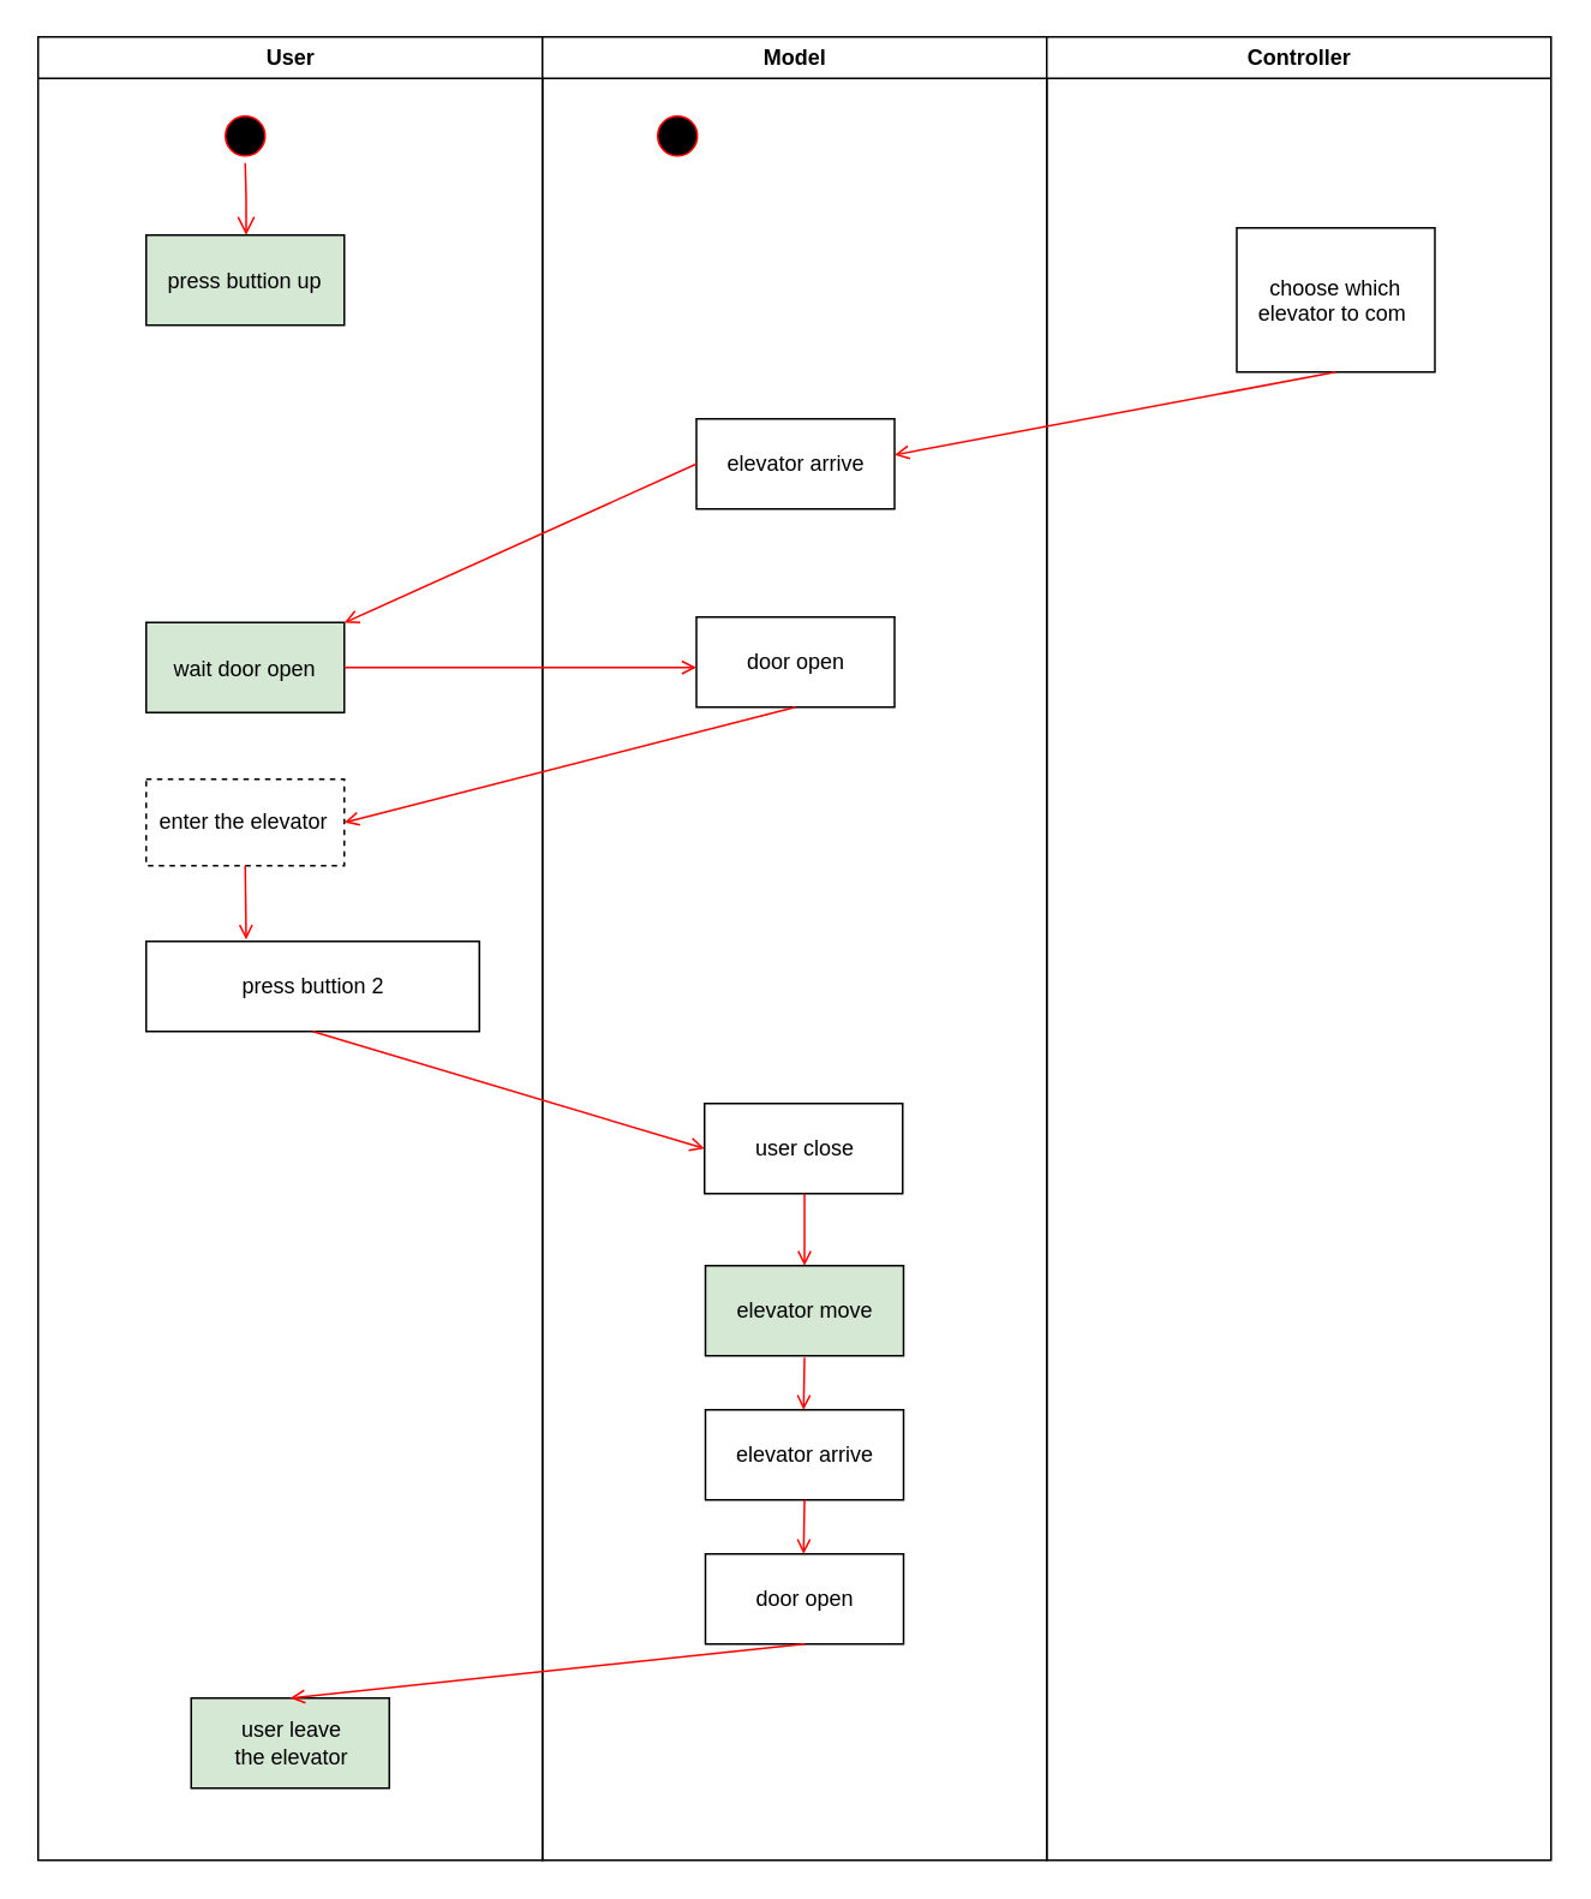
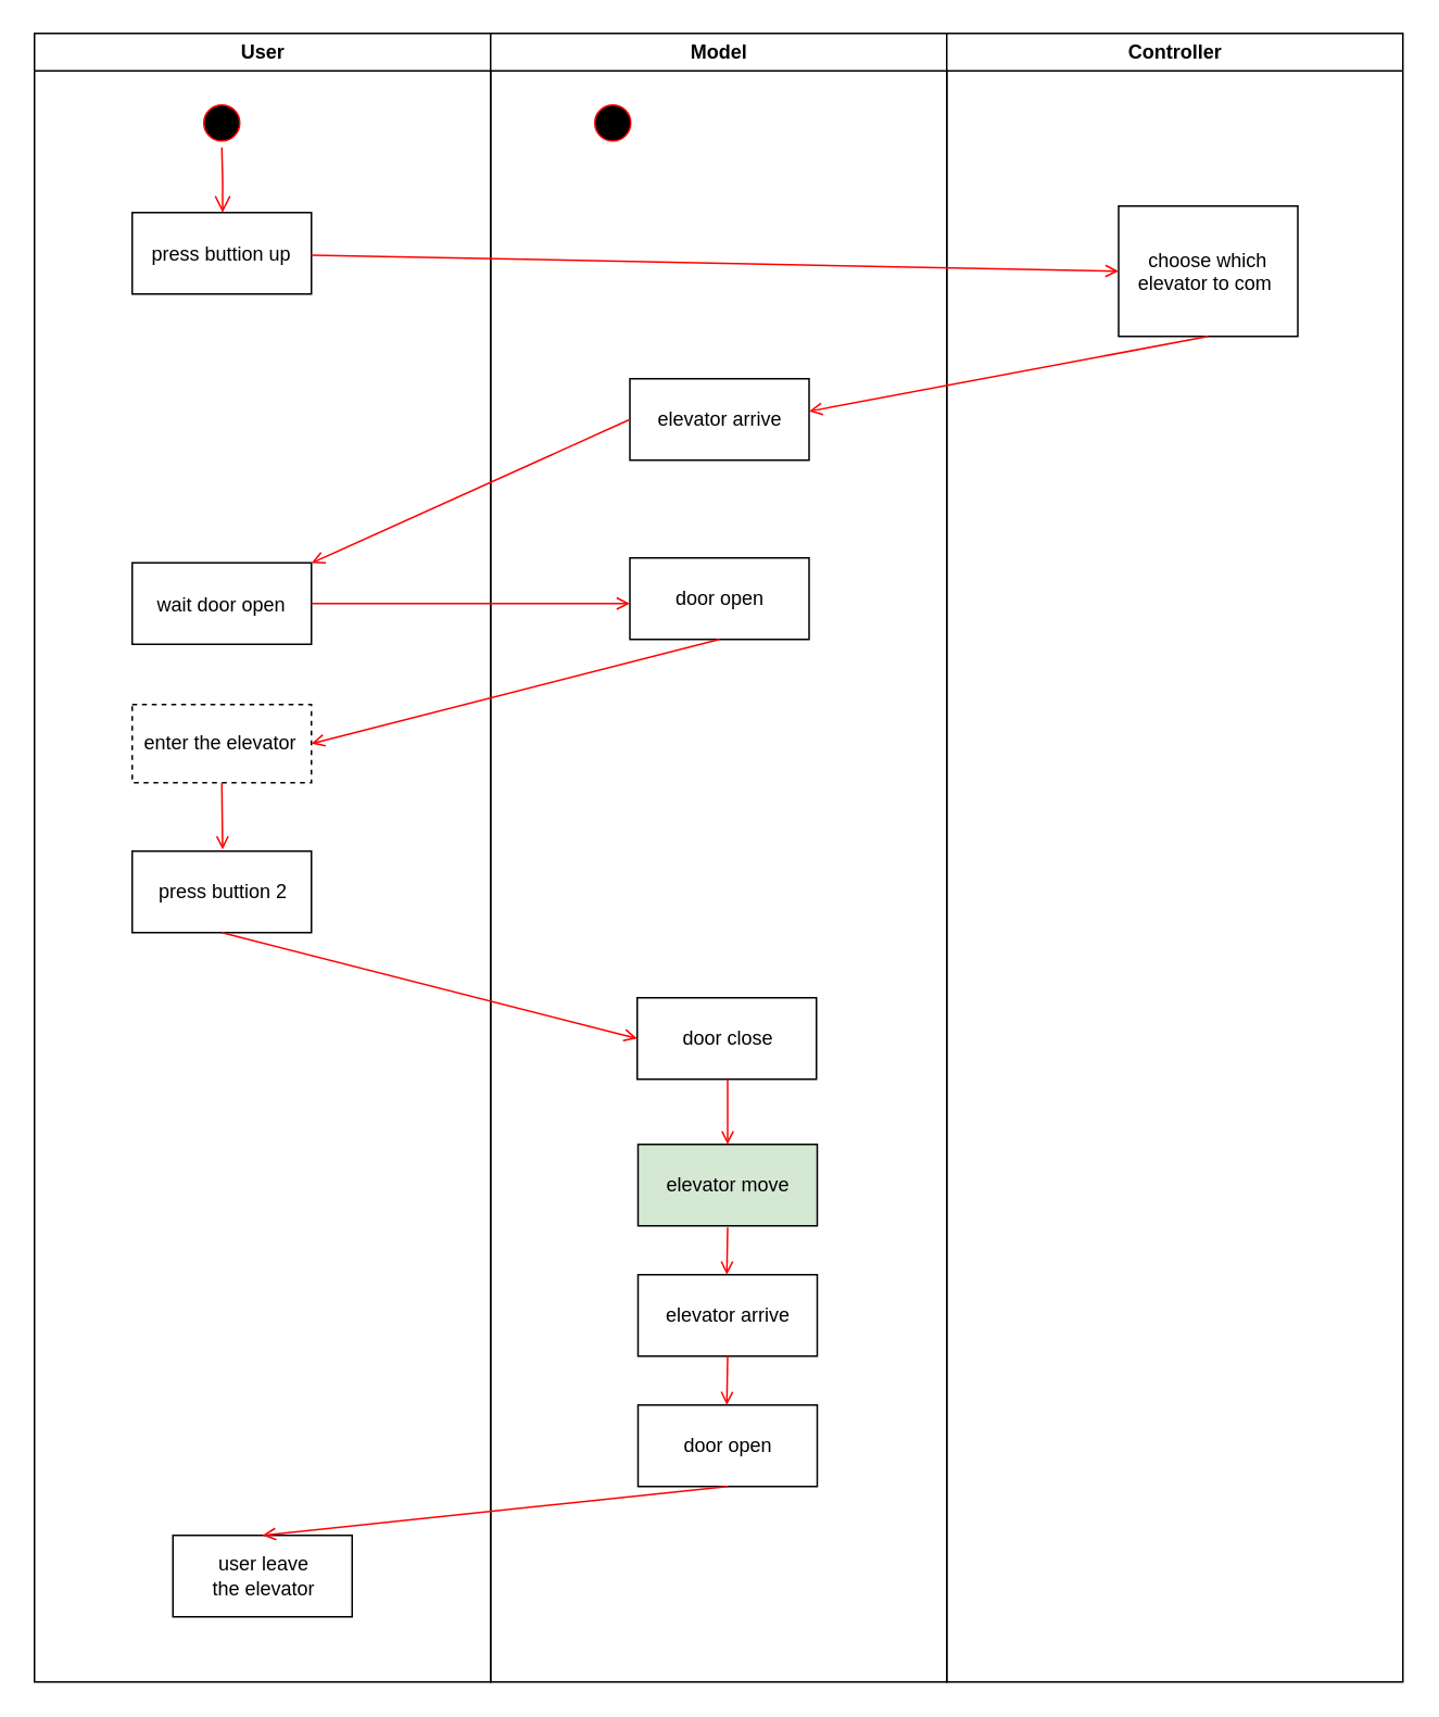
- <mxCell id="5" value="press buttion up" style="fillColor=#d5e8d4;" parent="2" vertex="1"><mxGeometry x="60" y="110" width="110" height="50" as="geometry" /></mxCell>
+ <mxCell id="5" value="press buttion up" style="" parent="2" vertex="1"><mxGeometry x="60" y="110" width="110" height="50" as="geometry" /></mxCell>
+ <mxCell id="25" value="" style="endArrow=open;strokeColor=#FF0000;endFill=1;rounded=0;entryX=0;entryY=0.5;entryDx=0;entryDy=0;" parent="1" source="5" target="23" edge="1"><mxGeometry relative="1" as="geometry"><mxPoint x="135.5" y="240" as="targetPoint" /></mxGeometry></mxCell>
- <mxCell id="6" value="wait door open" style="fillColor=#d5e8d4;" parent="2" vertex="1"><mxGeometry x="60" y="325" width="110" height="50" as="geometry" /></mxCell>
+ <mxCell id="6" value="wait door open" style="" parent="2" vertex="1"><mxGeometry x="60" y="325" width="110" height="50" as="geometry" /></mxCell>
- <mxCell id="8" value="press buttion 2" style="html=1;" vertex="1" parent="2"><mxGeometry x="60" y="502" width="185" height="50" as="geometry" /></mxCell>
+ <mxCell id="8" value="press buttion 2" style="html=1;" vertex="1" parent="2"><mxGeometry x="60" y="502" width="110" height="50" as="geometry" /></mxCell>
- <mxCell id="15" value="user close" style="html=1;" vertex="1" parent="11"><mxGeometry x="90" y="592" width="110" height="50" as="geometry" /></mxCell>
+ <mxCell id="15" value="door close" style="html=1;" vertex="1" parent="11"><mxGeometry x="90" y="592" width="110" height="50" as="geometry" /></mxCell>
- <mxCell id="10" value="user leave &lt;br&gt;the elevator" style="html=1;fillColor=#d5e8d4;" vertex="1" parent="2"><mxGeometry x="85" y="922" width="110" height="50" as="geometry" /></mxCell>
+ <mxCell id="10" value="user leave &lt;br&gt;the elevator" style="html=1;" vertex="1" parent="2"><mxGeometry x="85" y="922" width="110" height="50" as="geometry" /></mxCell>
